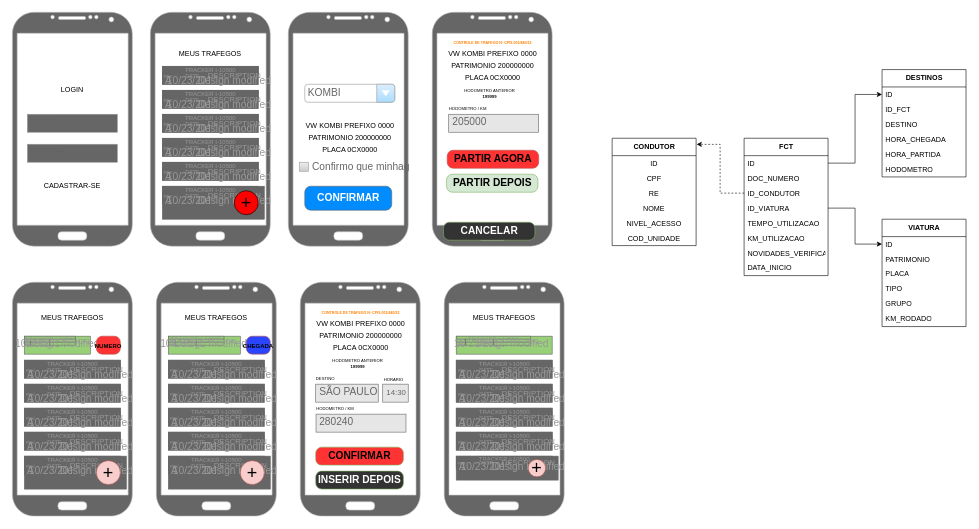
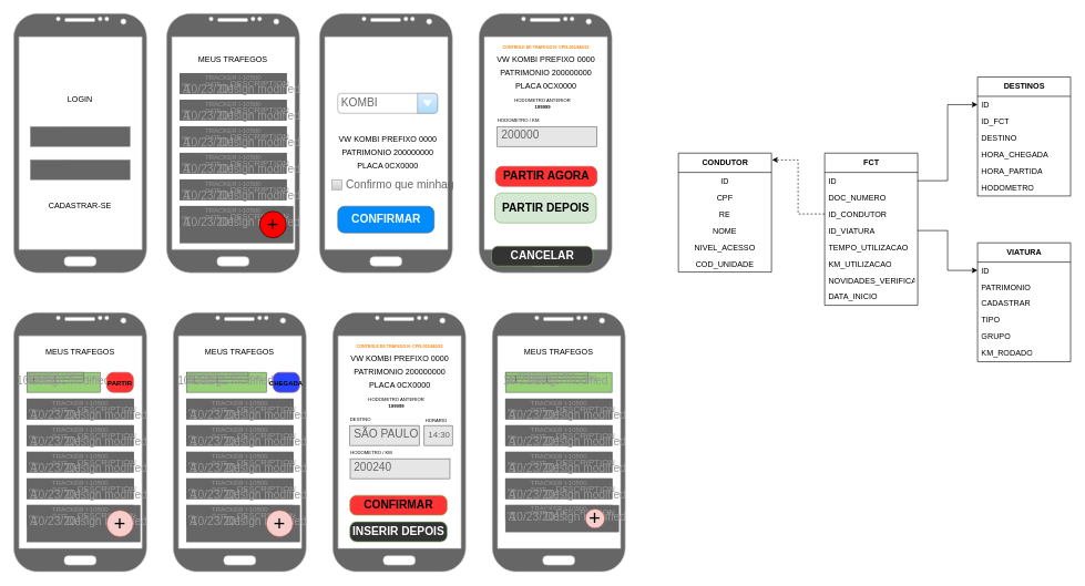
- <mxCell id="68" value="205000" style="strokeWidth=1;shadow=0;dashed=0;align=right;html=1;shape=mxgraph.mockup.text.textBox;fontColor=#666666;align=left;fontSize=17;spacingLeft=4;spacingTop=-3;strokeColor=#666666;mainText=;fillColor=#E6E6E6;" parent="1" vertex="1"><mxGeometry x="747.5" y="190" width="150" height="30" as="geometry" /></mxCell>
+ <mxCell id="68" value="200000" style="strokeWidth=1;shadow=0;dashed=0;align=right;html=1;shape=mxgraph.mockup.text.textBox;fontColor=#666666;align=left;fontSize=17;spacingLeft=4;spacingTop=-3;strokeColor=#666666;mainText=;fillColor=#E6E6E6;" parent="1" vertex="1"><mxGeometry x="747.5" y="190" width="150" height="30" as="geometry" /></mxCell>
- <mxCell id="72" value="PARTIR DEPOIS" style="strokeWidth=1;shadow=0;dashed=0;align=center;html=1;shape=mxgraph.mockup.buttons.button;strokeColor=#82b366;mainText=;buttonStyle=round;fontSize=17;fontStyle=1;whiteSpace=wrap;fillColor=#d5e8d4;" parent="1" vertex="1"><mxGeometry x="743.75" y="290" width="152.5" height="30" as="geometry" /></mxCell>
+ <mxCell id="72" value="PARTIR DEPOIS" style="strokeWidth=1;shadow=0;dashed=0;align=center;html=1;shape=mxgraph.mockup.buttons.button;strokeColor=#82b366;mainText=;buttonStyle=round;fontSize=17;fontStyle=1;whiteSpace=wrap;fillColor=#d5e8d4;" parent="1" vertex="1"><mxGeometry x="743.75" y="290" width="152.5" height="45" as="geometry" /></mxCell>
- <mxCell id="266" value="PLACA" style="text;html=1;strokeColor=none;fillColor=none;align=left;verticalAlign=middle;spacingLeft=4;spacingRight=4;overflow=hidden;rotatable=0;points=[[0,0.5],[1,0.5]];portConstraint=eastwest;" vertex="1" parent="263"><mxGeometry y="79" width="140" height="25" as="geometry" /></mxCell>
+ <mxCell id="266" value="CADASTRAR" style="text;html=1;strokeColor=none;fillColor=none;align=left;verticalAlign=middle;spacingLeft=4;spacingRight=4;overflow=hidden;rotatable=0;points=[[0,0.5],[1,0.5]];portConstraint=eastwest;" vertex="1" parent="263"><mxGeometry y="79" width="140" height="25" as="geometry" /></mxCell>
- <mxCell id="125" value="&lt;font style=&quot;font-size: 10px&quot;&gt;NUMERO&lt;/font&gt;" style="strokeWidth=1;shadow=0;dashed=0;align=center;html=1;shape=mxgraph.mockup.buttons.button;strokeColor=#b85450;mainText=;buttonStyle=round;fontSize=17;fontStyle=1;whiteSpace=wrap;fillColor=#FF3333;" parent="1" vertex="1"><mxGeometry x="160" y="560" width="40" height="30" as="geometry" /></mxCell>
+ <mxCell id="125" value="&lt;font style=&quot;font-size: 10px&quot;&gt;PARTIR&lt;/font&gt;" style="strokeWidth=1;shadow=0;dashed=0;align=center;html=1;shape=mxgraph.mockup.buttons.button;strokeColor=#b85450;mainText=;buttonStyle=round;fontSize=17;fontStyle=1;whiteSpace=wrap;fillColor=#FF3333;" parent="1" vertex="1"><mxGeometry x="160" y="560" width="40" height="30" as="geometry" /></mxCell>
- <mxCell id="190" value="280240" style="strokeWidth=1;shadow=0;dashed=0;align=right;html=1;shape=mxgraph.mockup.text.textBox;fontColor=#666666;align=left;fontSize=17;spacingLeft=4;spacingTop=-3;strokeColor=#666666;mainText=;fillColor=#E6E6E6;" parent="1" vertex="1"><mxGeometry x="526.25" y="690" width="150" height="30" as="geometry" /></mxCell>
+ <mxCell id="190" value="200240" style="strokeWidth=1;shadow=0;dashed=0;align=right;html=1;shape=mxgraph.mockup.text.textBox;fontColor=#666666;align=left;fontSize=17;spacingLeft=4;spacingTop=-3;strokeColor=#666666;mainText=;fillColor=#E6E6E6;" parent="1" vertex="1"><mxGeometry x="526.25" y="690" width="150" height="30" as="geometry" /></mxCell>
